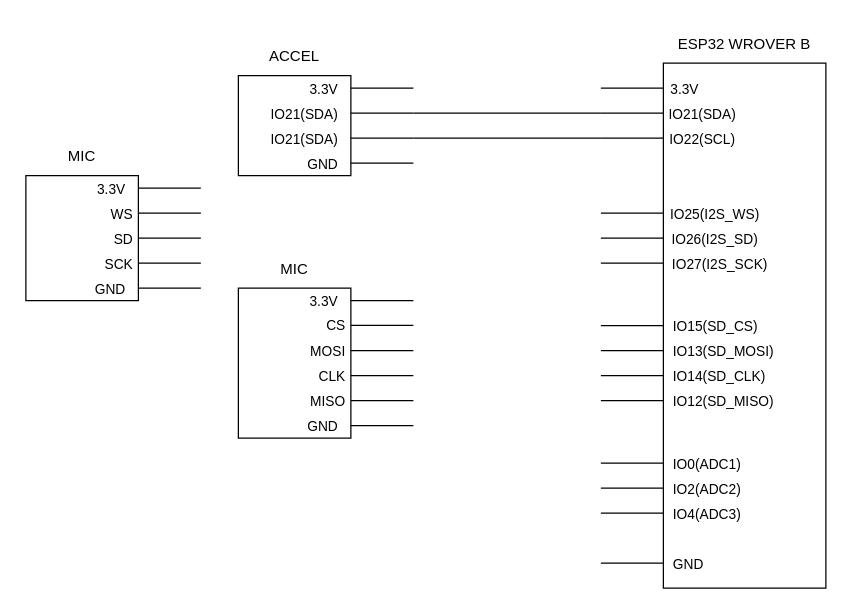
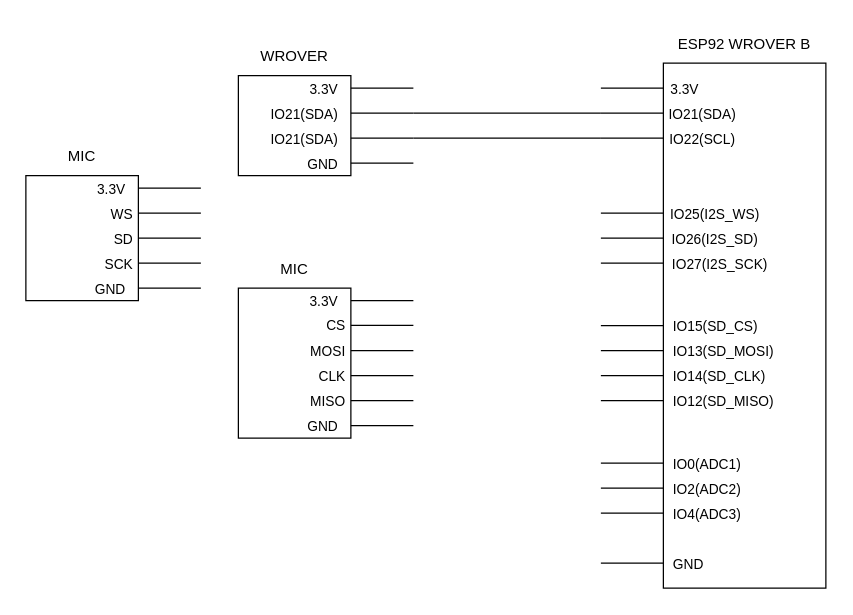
- <mxCell id="28" value="ESP32 WROVER B" style="text;html=1;align=center;verticalAlign=middle;whiteSpace=wrap;rounded=0;" vertex="1" parent="1"><mxGeometry x="530" y="20" width="130" height="30" as="geometry" /></mxCell>
+ <mxCell id="28" value="ESP92 WROVER B" style="text;html=1;align=center;verticalAlign=middle;whiteSpace=wrap;rounded=0;" vertex="1" parent="1"><mxGeometry x="530" y="20" width="130" height="30" as="geometry" /></mxCell>
- <mxCell id="43" value="ACCEL" style="text;html=1;align=center;verticalAlign=middle;whiteSpace=wrap;rounded=0;" vertex="1" parent="1"><mxGeometry x="190" y="30" width="90" height="30" as="geometry" /></mxCell>
+ <mxCell id="43" value="WROVER" style="text;html=1;align=center;verticalAlign=middle;whiteSpace=wrap;rounded=0;" vertex="1" parent="1"><mxGeometry x="190" y="30" width="90" height="30" as="geometry" /></mxCell>
